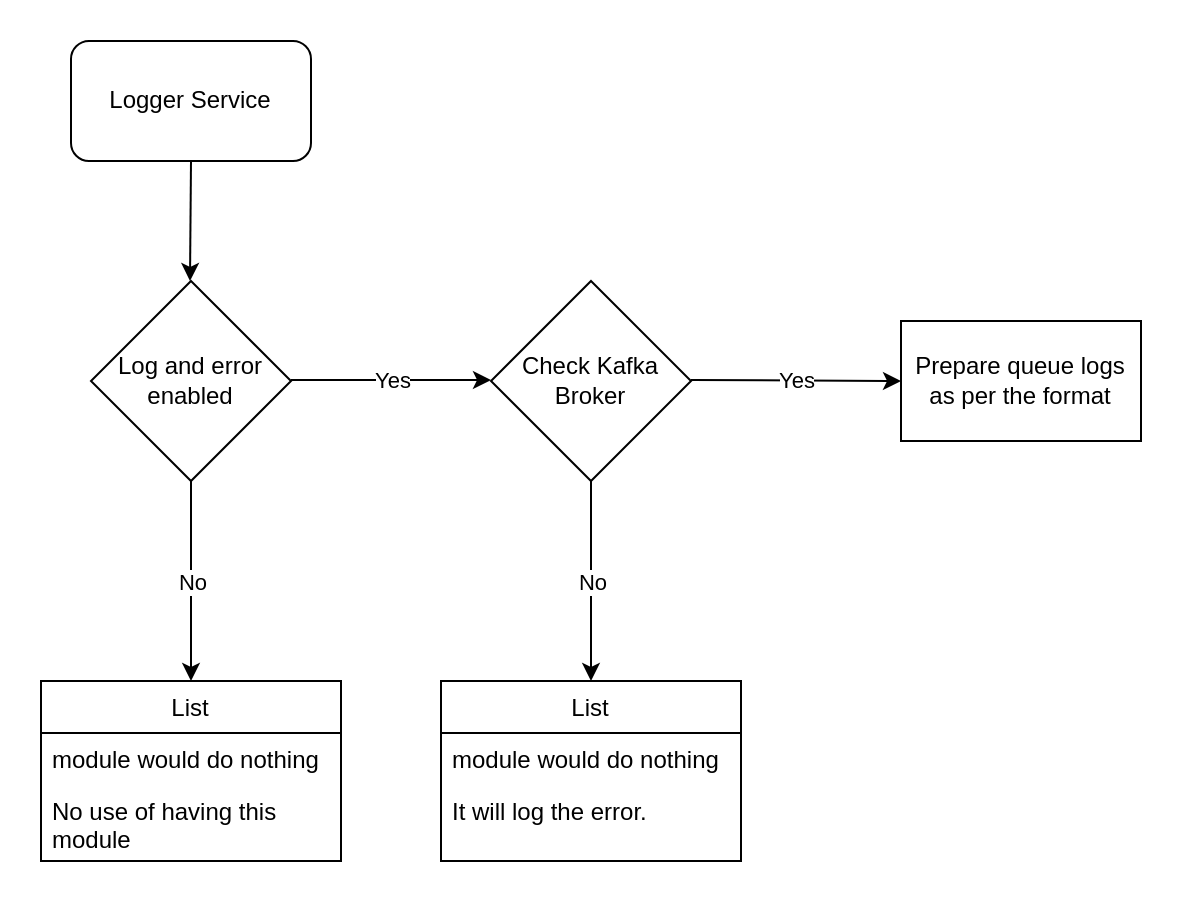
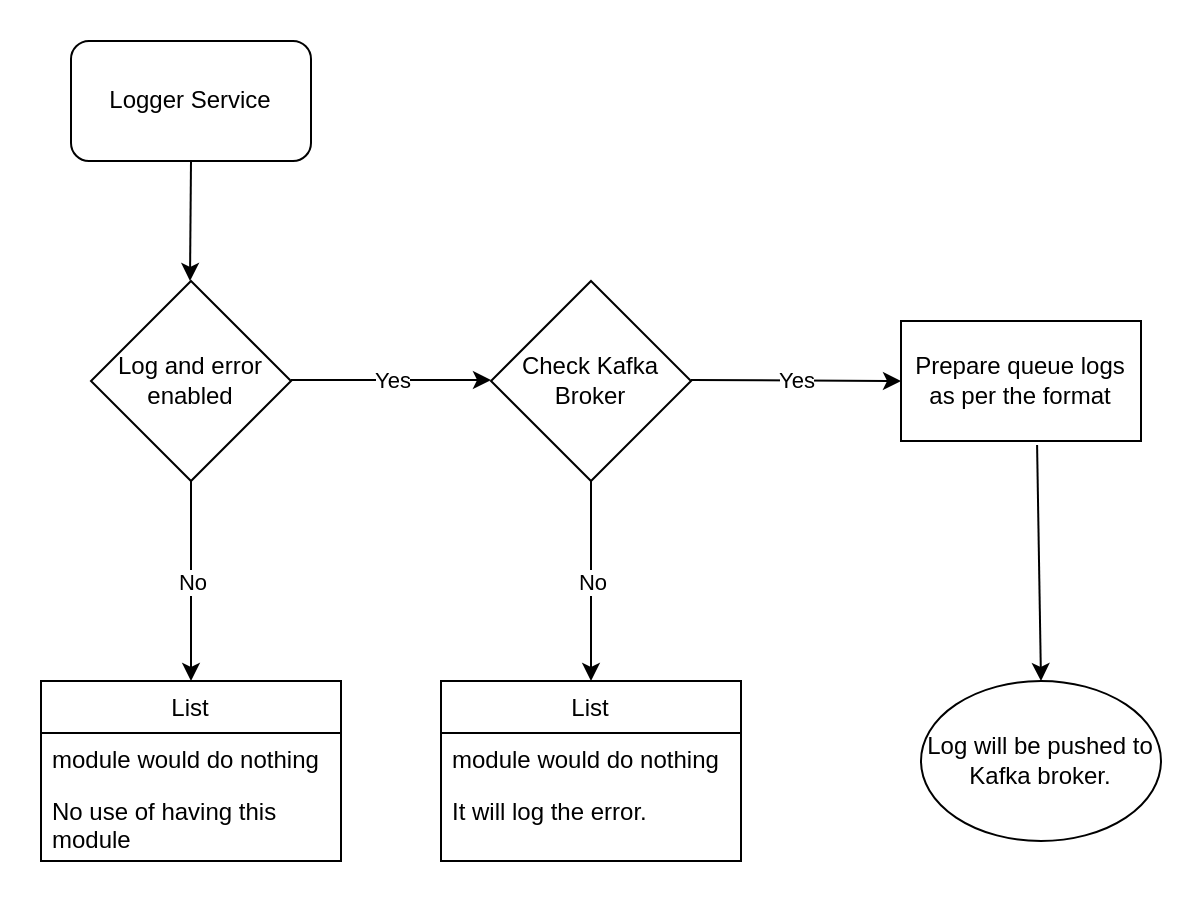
+ <mxCell id="22" value="" style="endArrow=classic;html=1;exitX=0.567;exitY=1.033;exitDx=0;exitDy=0;exitPerimeter=0;entryX=0.5;entryY=0;entryDx=0;entryDy=0;" edge="1" parent="1" source="20" target="21"><mxGeometry width="50" height="50" relative="1" as="geometry"><mxPoint x="410" y="250" as="sourcePoint" /><mxPoint x="520" y="330" as="targetPoint" /></mxGeometry></mxCell>
+ <mxCell id="21" value="Log will be pushed to Kafka broker." style="ellipse;whiteSpace=wrap;html=1;" vertex="1" parent="1"><mxGeometry x="460" y="340" width="120" height="80" as="geometry" /></mxCell>
